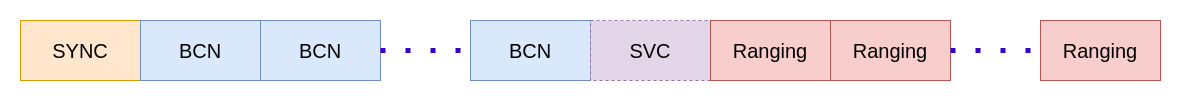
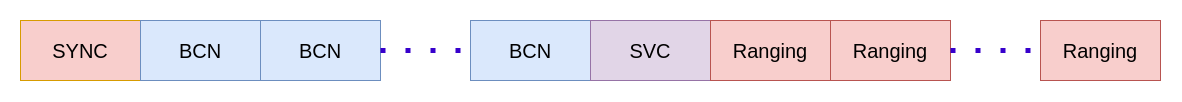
- <mxCell id="2" value="SYNC" style="rounded=0;whiteSpace=wrap;html=1;fillColor=#ffe6cc;strokeColor=#d79b00;fontSize=20;" vertex="1" parent="1"><mxGeometry x="20" y="20" width="120" height="60" as="geometry" /></mxCell>
+ <mxCell id="2" value="SYNC" style="rounded=0;whiteSpace=wrap;html=1;fillColor=#f8cecc;strokeColor=#d79b00;fontSize=20;" vertex="1" parent="1"><mxGeometry x="20" y="20" width="120" height="60" as="geometry" /></mxCell>
- <mxCell id="6" value="SVC" style="rounded=0;whiteSpace=wrap;html=1;fillColor=#e1d5e7;strokeColor=#9673a6;fontSize=20;dashed=1;" vertex="1" parent="1"><mxGeometry x="590" y="20" width="120" height="60" as="geometry" /></mxCell>
+ <mxCell id="6" value="SVC" style="rounded=0;whiteSpace=wrap;html=1;fillColor=#e1d5e7;strokeColor=#9673a6;fontSize=20;" vertex="1" parent="1"><mxGeometry x="590" y="20" width="120" height="60" as="geometry" /></mxCell>
